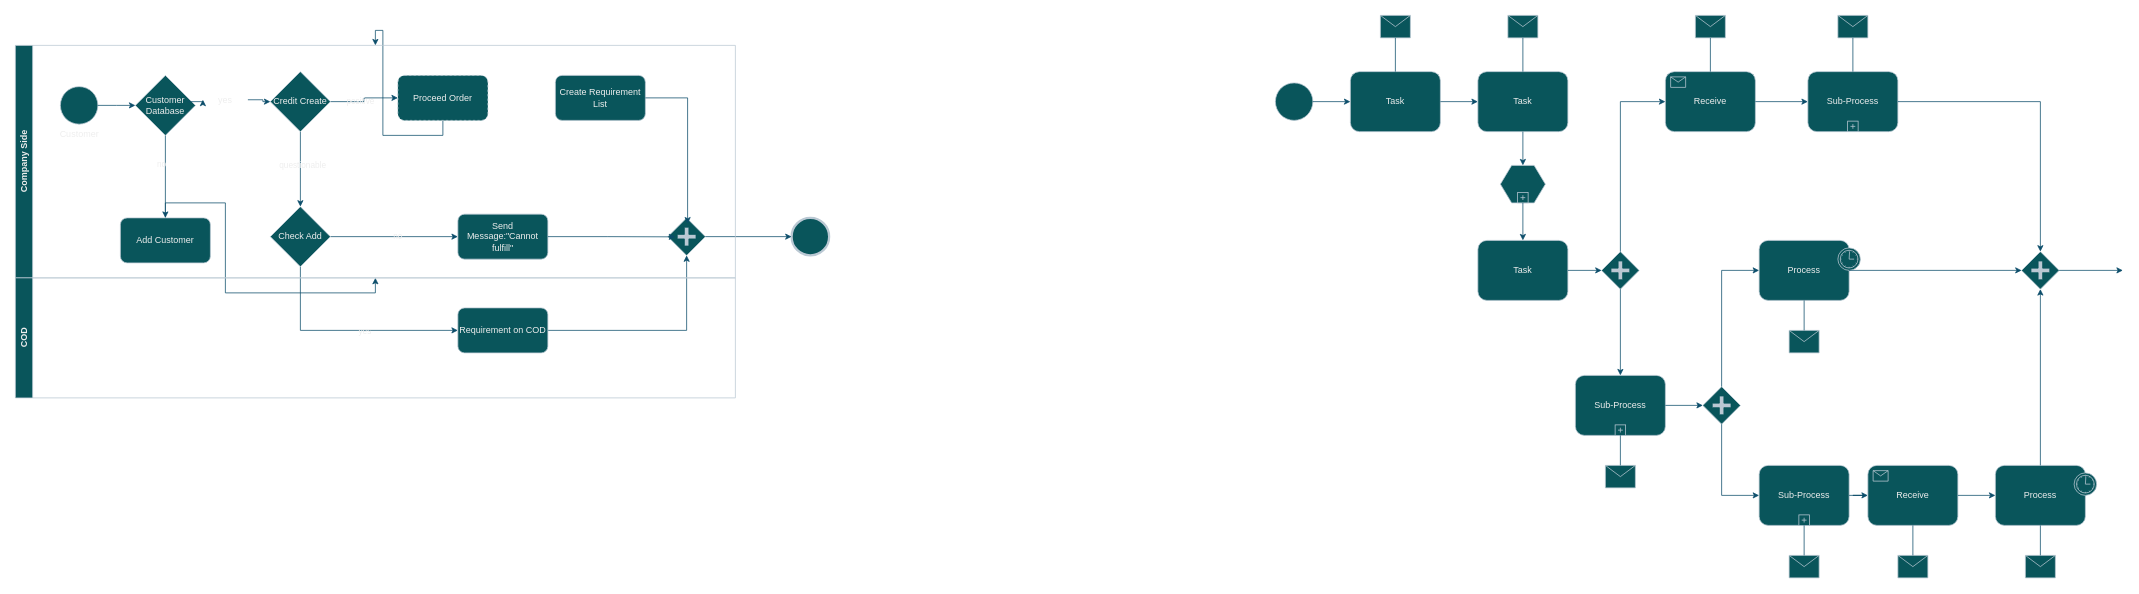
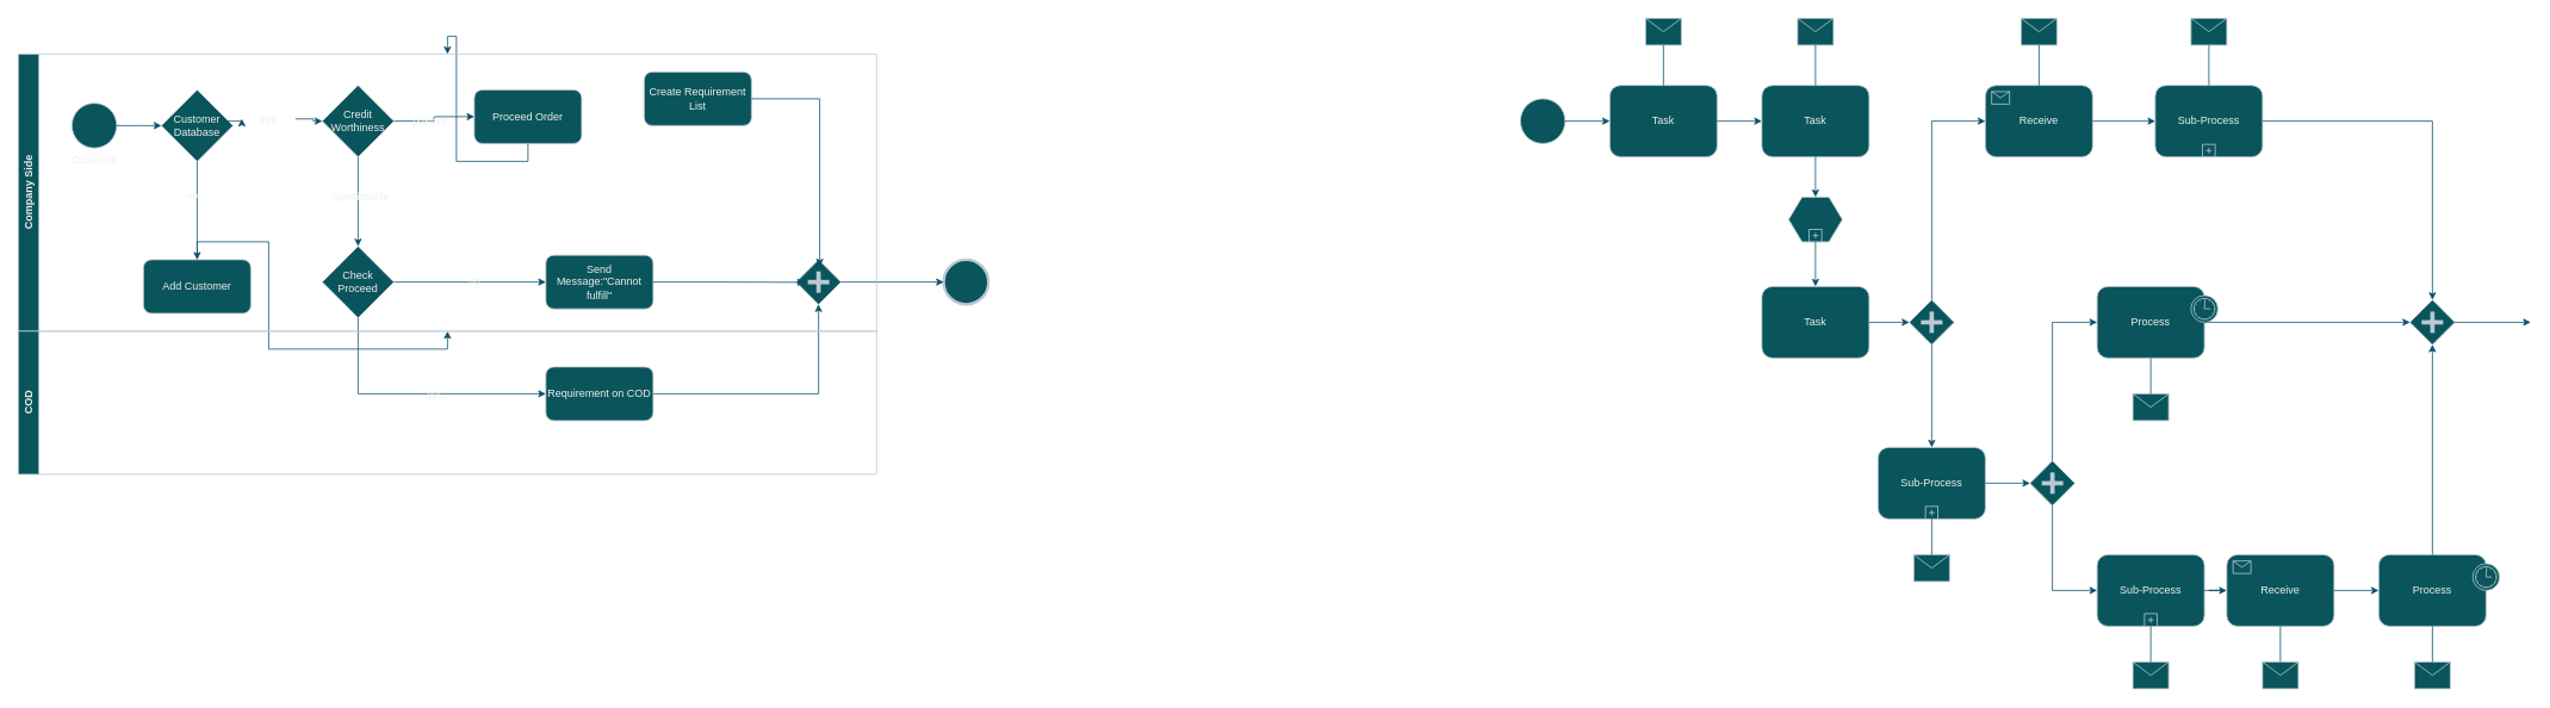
- <mxCell id="84" value="Proceed Order" style="rounded=1;whiteSpace=wrap;html=1;labelBackgroundColor=none;fillColor=#09555B;strokeColor=#BAC8D3;fontColor=#EEEEEE;dashed=1;" vertex="1" parent="1"><mxGeometry x="530" y="100" width="120" height="60" as="geometry" /></mxCell>
+ <mxCell id="84" value="Proceed Order" style="rounded=1;whiteSpace=wrap;html=1;labelBackgroundColor=none;fillColor=#09555B;strokeColor=#BAC8D3;fontColor=#EEEEEE;" vertex="1" parent="1"><mxGeometry x="530" y="100" width="120" height="60" as="geometry" /></mxCell>
- <mxCell id="88" value="Create Requirement List" style="rounded=1;whiteSpace=wrap;html=1;labelBackgroundColor=none;fillColor=#09555B;strokeColor=#BAC8D3;fontColor=#EEEEEE;" vertex="1" parent="1"><mxGeometry x="740" y="100" width="120" height="60" as="geometry" /></mxCell>
+ <mxCell id="88" value="Create Requirement List" style="rounded=1;whiteSpace=wrap;html=1;labelBackgroundColor=none;fillColor=#09555B;strokeColor=#BAC8D3;fontColor=#EEEEEE;" vertex="1" parent="1"><mxGeometry x="720" y="80" width="120" height="60" as="geometry" /></mxCell>
- <mxCell id="73" value="Credit Create" style="rhombus;whiteSpace=wrap;html=1;labelBackgroundColor=none;fillColor=#09555B;strokeColor=#BAC8D3;fontColor=#EEEEEE;" vertex="1" parent="1"><mxGeometry x="360" y="95" width="80" height="80" as="geometry" /></mxCell>
+ <mxCell id="73" value="Credit Worthiness" style="rhombus;whiteSpace=wrap;html=1;labelBackgroundColor=none;fillColor=#09555B;strokeColor=#BAC8D3;fontColor=#EEEEEE;" vertex="1" parent="1"><mxGeometry x="360" y="95" width="80" height="80" as="geometry" /></mxCell>
- <mxCell id="82" value="Check Add" style="rhombus;whiteSpace=wrap;html=1;labelBackgroundColor=none;fillColor=#09555B;strokeColor=#BAC8D3;fontColor=#EEEEEE;" vertex="1" parent="1"><mxGeometry x="360" y="275" width="80" height="80" as="geometry" /></mxCell>
+ <mxCell id="82" value="Check Proceed" style="rhombus;whiteSpace=wrap;html=1;labelBackgroundColor=none;fillColor=#09555B;strokeColor=#BAC8D3;fontColor=#EEEEEE;" vertex="1" parent="1"><mxGeometry x="360" y="275" width="80" height="80" as="geometry" /></mxCell>
